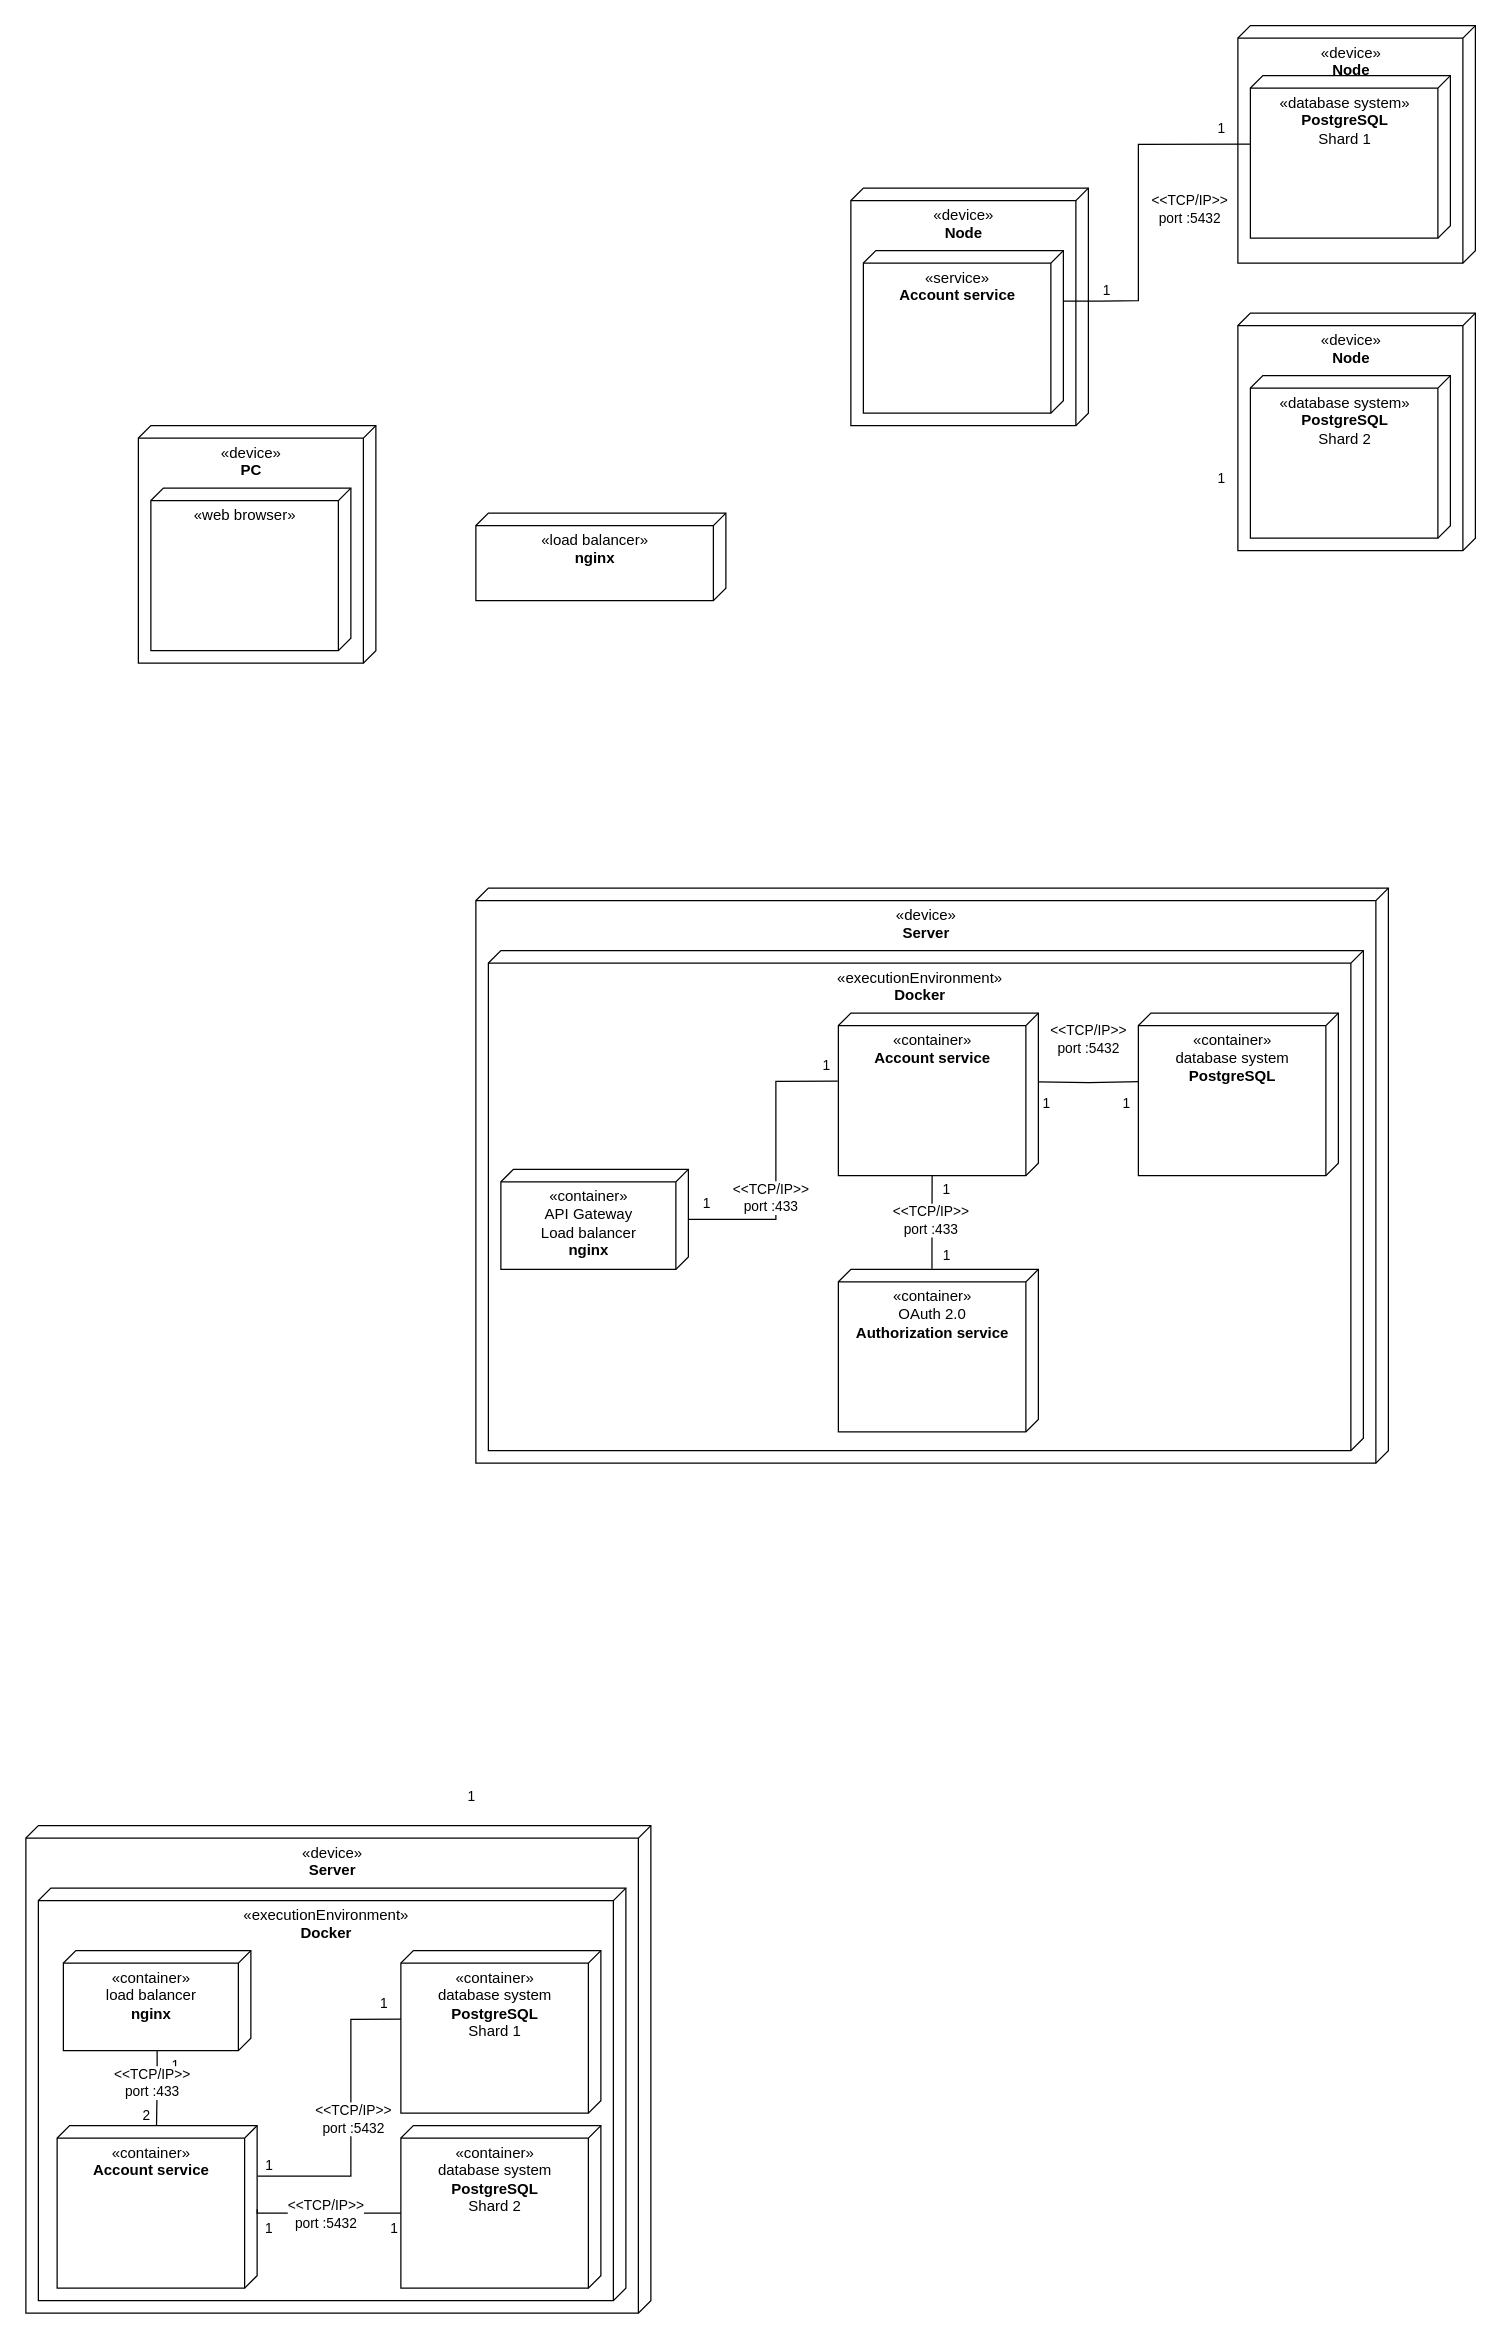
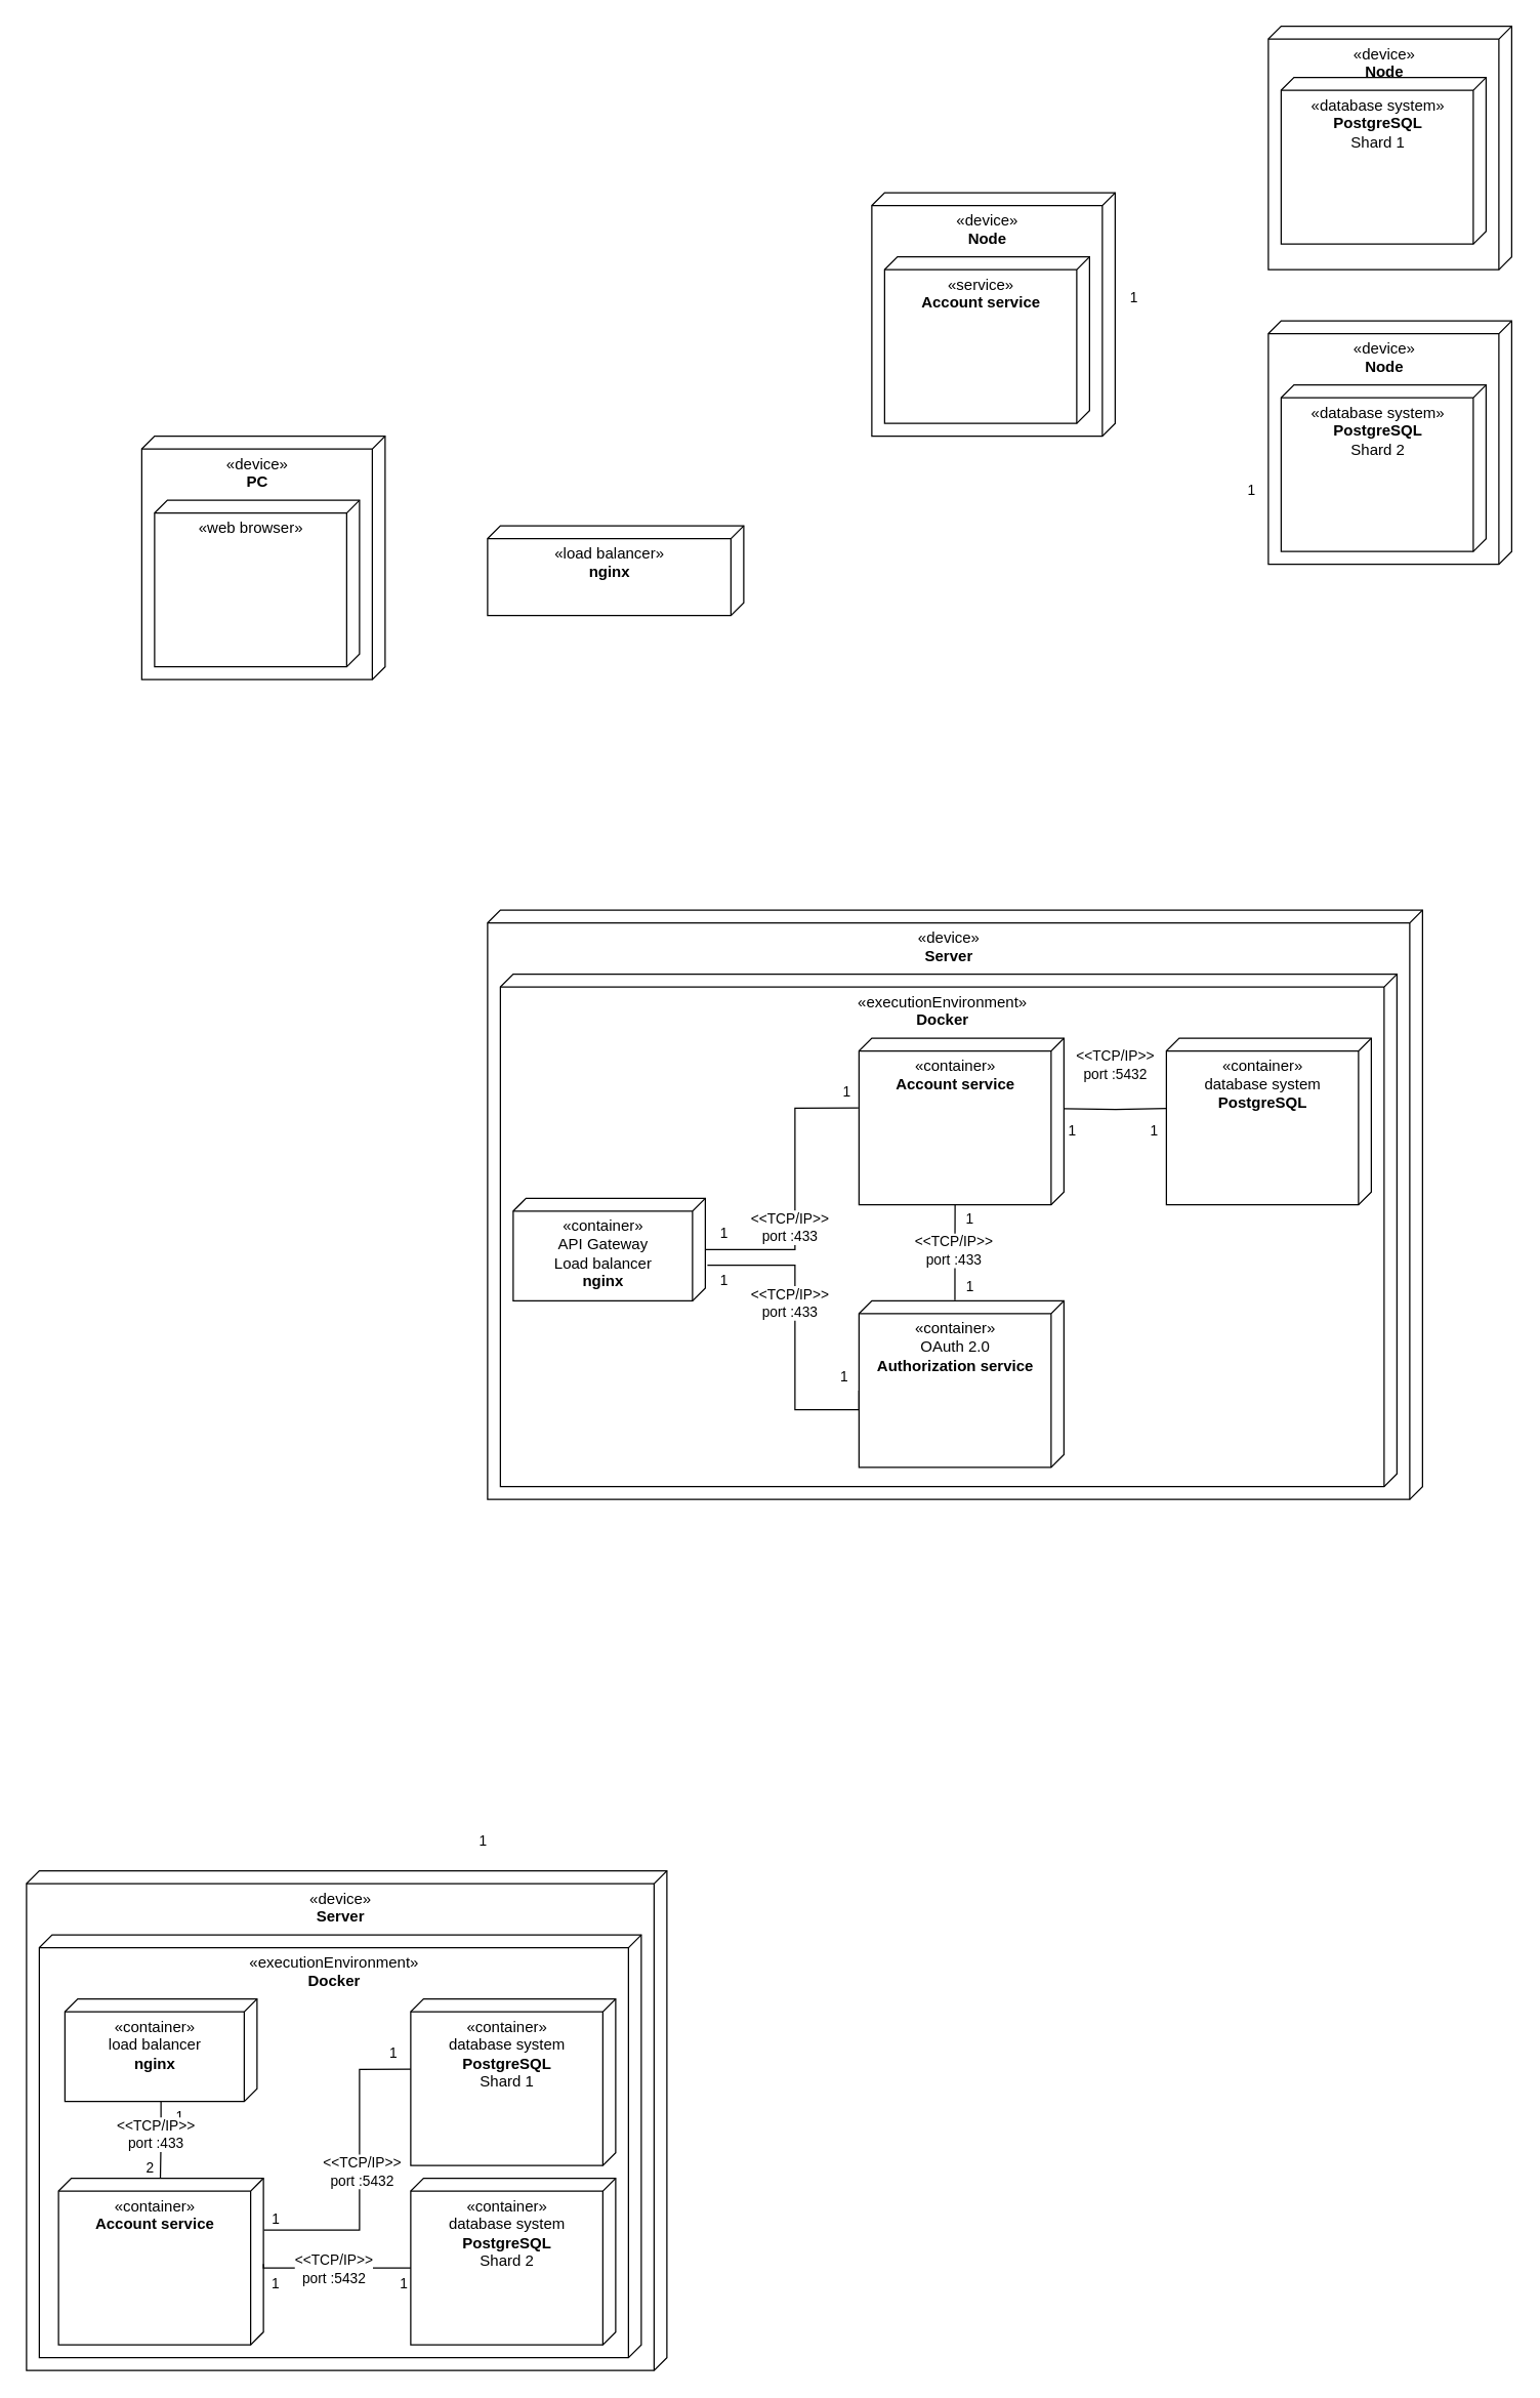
- <mxCell id="10" value="" style="endArrow=none;html=1;edgeStyle=orthogonalEdgeStyle;rounded=0;exitX=0.31;exitY=-0.002;exitDx=0;exitDy=0;exitPerimeter=0;entryX=0.422;entryY=0.995;entryDx=0;entryDy=0;entryPerimeter=0;" parent="1" source="8" target="13" edge="1"><mxGeometry relative="1" as="geometry"><mxPoint x="870" y="254.66" as="sourcePoint" /><mxPoint x="950" y="256" as="targetPoint" /><Array as="points"><mxPoint x="880" y="240" /><mxPoint x="910" y="240" /><mxPoint x="910" y="125" /></Array></mxGeometry></mxCell>
- <mxCell id="11" value="1" style="edgeLabel;resizable=0;html=1;align=right;verticalAlign=bottom;" parent="10" connectable="0" vertex="1"><mxGeometry x="1" relative="1" as="geometry"><mxPoint x="-20" y="-5" as="offset" /></mxGeometry></mxCell>
- <mxCell id="12" value="&amp;lt;&amp;lt;TCP/IP&amp;gt;&amp;gt;&lt;br&gt;port :5432" style="edgeLabel;html=1;align=center;verticalAlign=middle;resizable=0;points=[];" parent="10" vertex="1" connectable="0"><mxGeometry x="-0.22" relative="1" as="geometry"><mxPoint x="40" y="-26" as="offset" /></mxGeometry></mxCell>
+ <mxCell id="48" value="" style="endArrow=none;html=1;edgeStyle=orthogonalEdgeStyle;rounded=0;entryX=0;entryY=0;entryDx=70;entryDy=160;entryPerimeter=0;exitX=0.653;exitY=-0.011;exitDx=0;exitDy=0;exitPerimeter=0;" edge="1" parent="1" source="37" target="47"><mxGeometry relative="1" as="geometry"><mxPoint x="560" y="985" as="sourcePoint" /><mxPoint x="890" y="890" as="targetPoint" /><Array as="points"><mxPoint x="620" y="987" /><mxPoint x="620" y="1100" /></Array></mxGeometry></mxCell>
+ <mxCell id="49" value="1" style="edgeLabel;resizable=0;html=1;align=left;verticalAlign=bottom;" connectable="0" vertex="1" parent="48"><mxGeometry x="-1" relative="1" as="geometry"><mxPoint x="8" y="20" as="offset" /></mxGeometry></mxCell>
+ <mxCell id="50" value="1" style="edgeLabel;resizable=0;html=1;align=right;verticalAlign=bottom;" connectable="0" vertex="1" parent="48"><mxGeometry x="1" relative="1" as="geometry"><mxPoint x="-8" y="-3" as="offset" /></mxGeometry></mxCell>
+ <mxCell id="51" value="&amp;lt;&amp;lt;TCP/IP&amp;gt;&amp;gt;&lt;br&gt;port :433" style="edgeLabel;html=1;align=center;verticalAlign=middle;resizable=0;points=[];" vertex="1" connectable="0" parent="48"><mxGeometry x="-0.22" relative="1" as="geometry"><mxPoint x="-5" y="2" as="offset" /></mxGeometry></mxCell>
